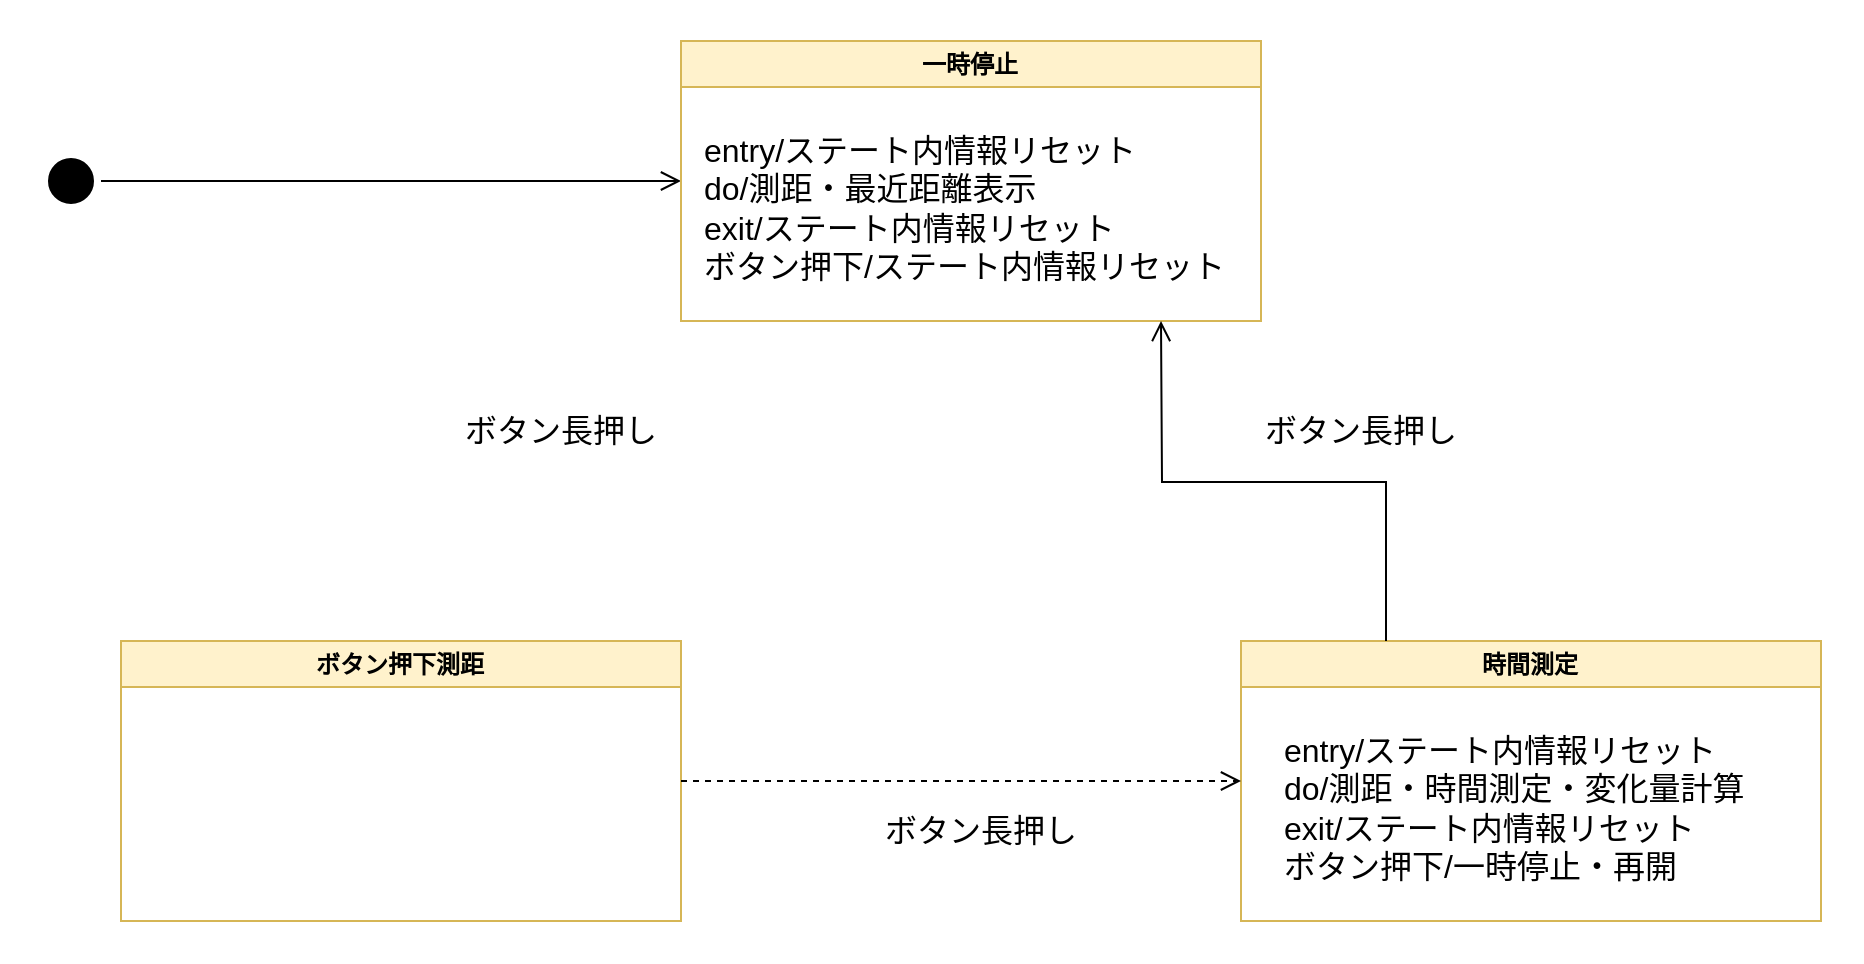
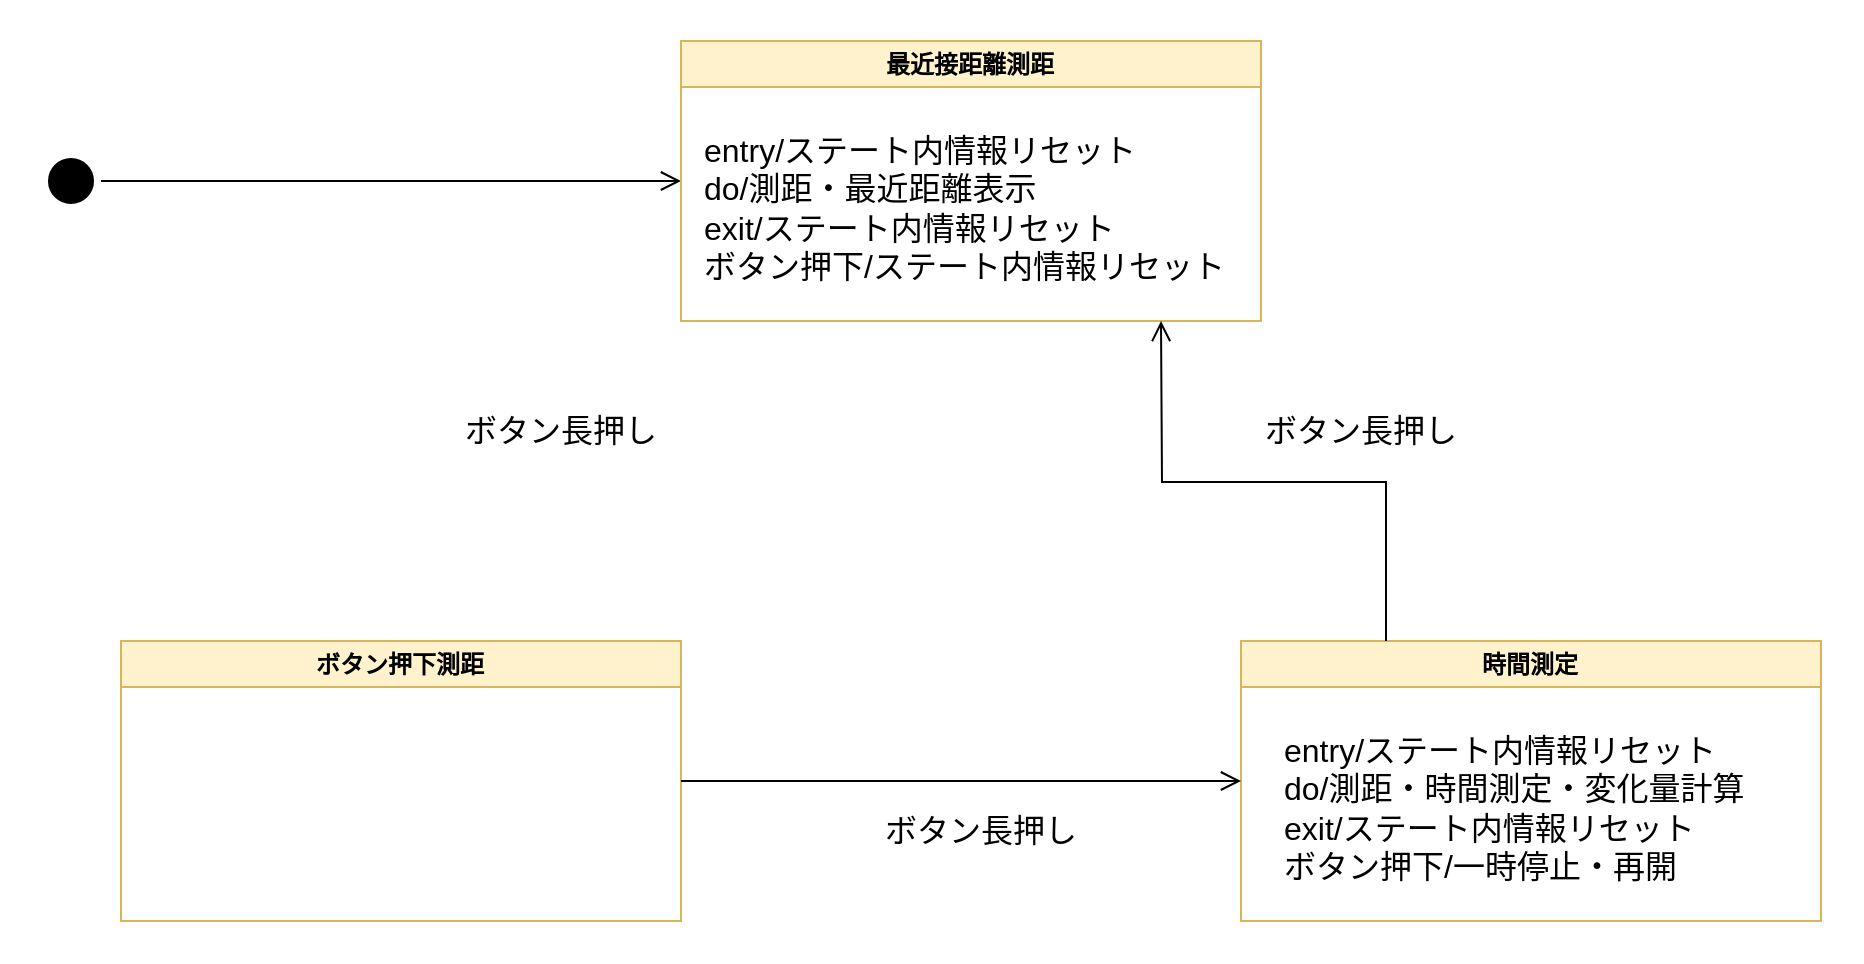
- <mxCell id="4" value="一時停止" style="swimlane;fillColor=#fff2cc;strokeColor=#d6b656;rounded=0;" vertex="1" parent="1"><mxGeometry x="340" y="20" width="290" height="140" as="geometry" /></mxCell>
+ <mxCell id="4" value="最近接距離測距" style="swimlane;fillColor=#fff2cc;strokeColor=#d6b656;rounded=0;" vertex="1" parent="1"><mxGeometry x="340" y="20" width="290" height="140" as="geometry" /></mxCell>
- <mxCell id="10" style="edgeStyle=orthogonalEdgeStyle;html=1;labelBackgroundColor=none;endArrow=open;endSize=8;strokeColor=#000000;fontFamily=Verdana;fontSize=12;align=left;rounded=0;exitX=1;exitY=0.5;exitDx=0;exitDy=0;entryX=0;entryY=0.5;entryDx=0;entryDy=0;dashed=1;" edge="1" parent="1" source="6" target="7"><mxGeometry relative="1" as="geometry"><mxPoint x="370" y="400" as="sourcePoint" /><mxPoint x="620" y="400" as="targetPoint" /></mxGeometry></mxCell>
+ <mxCell id="10" style="edgeStyle=orthogonalEdgeStyle;html=1;labelBackgroundColor=none;endArrow=open;endSize=8;strokeColor=#000000;fontFamily=Verdana;fontSize=12;align=left;rounded=0;exitX=1;exitY=0.5;exitDx=0;exitDy=0;entryX=0;entryY=0.5;entryDx=0;entryDy=0;" edge="1" parent="1" source="6" target="7"><mxGeometry relative="1" as="geometry"><mxPoint x="370" y="400" as="sourcePoint" /><mxPoint x="620" y="400" as="targetPoint" /></mxGeometry></mxCell>
